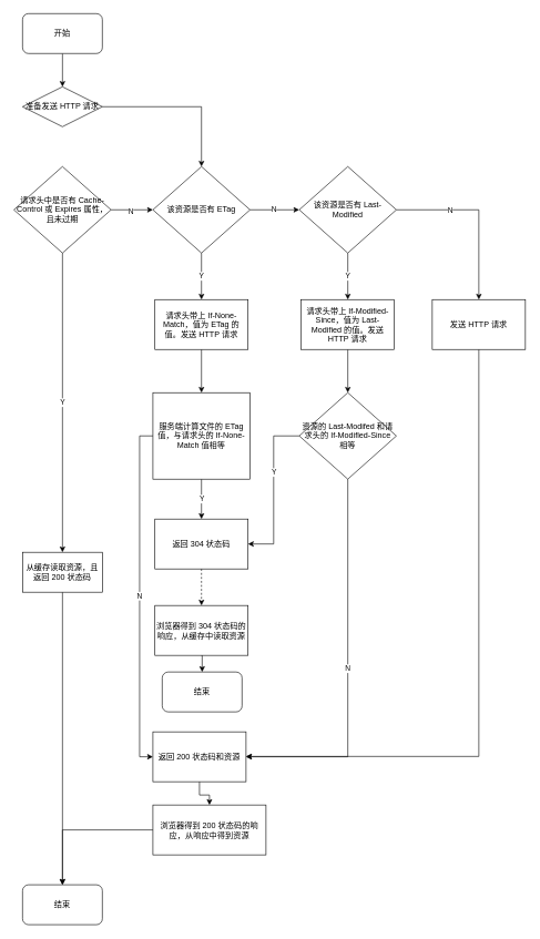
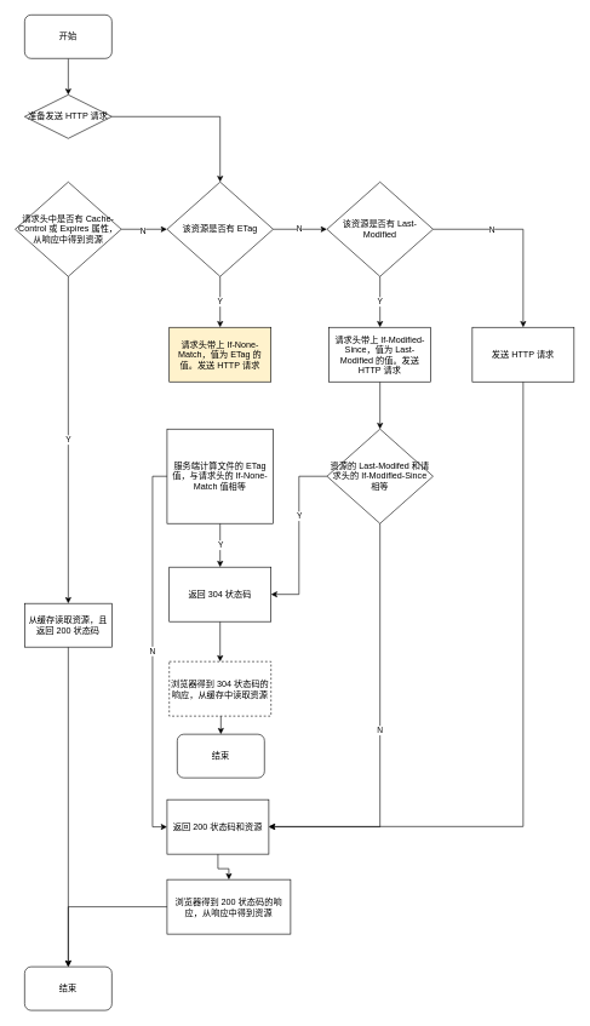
- <mxCell id="9" value="请求头中是否有 Cache-Control 或 Expires 属性，且未过期" style="rhombus;whiteSpace=wrap;html=1;" vertex="1" parent="1"><mxGeometry x="20" y="250" width="146" height="130" as="geometry" /></mxCell>
+ <mxCell id="9" value="请求头中是否有 Cache-Control 或 Expires 属性，从响应中得到资源" style="rhombus;whiteSpace=wrap;html=1;" vertex="1" parent="1"><mxGeometry x="20" y="250" width="146" height="130" as="geometry" /></mxCell>
- <mxCell id="14" value="&lt;span style=&quot;font-family: &amp;#34;helvetica&amp;#34;&quot;&gt;请求头带上 If-None-Match，值为 ETag 的值。发送 HTTP 请求&lt;/span&gt;" style="rounded=0;whiteSpace=wrap;html=1;" vertex="1" parent="1"><mxGeometry x="232" y="450" width="140" height="75" as="geometry" /></mxCell>
+ <mxCell id="14" value="&lt;span style=&quot;font-family: &amp;#34;helvetica&amp;#34;&quot;&gt;请求头带上 If-None-Match，值为 ETag 的值。发送 HTTP 请求&lt;/span&gt;" style="rounded=0;whiteSpace=wrap;html=1;fillColor=#fff2cc;" vertex="1" parent="1"><mxGeometry x="232" y="450" width="140" height="75" as="geometry" /></mxCell>
- <mxCell id="13" style="edgeStyle=orthogonalEdgeStyle;rounded=0;orthogonalLoop=1;jettySize=auto;html=1;entryX=0.5;entryY=0;entryDx=0;entryDy=0;" edge="1" parent="1" source="14" target="30"><mxGeometry relative="1" as="geometry" /></mxCell>
- <mxCell id="31" style="edgeStyle=orthogonalEdgeStyle;rounded=0;orthogonalLoop=1;jettySize=auto;html=1;entryX=0.5;entryY=0;entryDx=0;entryDy=0;dashed=1;" edge="1" parent="1" source="32" target="34"><mxGeometry relative="1" as="geometry" /></mxCell>
+ <mxCell id="31" style="edgeStyle=orthogonalEdgeStyle;rounded=0;orthogonalLoop=1;jettySize=auto;html=1;entryX=0.5;entryY=0;entryDx=0;entryDy=0;" edge="1" parent="1" source="32" target="34"><mxGeometry relative="1" as="geometry" /></mxCell>
- <mxCell id="34" value="&lt;font face=&quot;helvetica&quot;&gt;浏览器得到 304 状态码的响应，从缓存中读取资源&lt;/font&gt;" style="rounded=0;whiteSpace=wrap;html=1;" vertex="1" parent="1"><mxGeometry x="232" y="910" width="140" height="75" as="geometry" /></mxCell>
+ <mxCell id="34" value="&lt;font face=&quot;helvetica&quot;&gt;浏览器得到 304 状态码的响应，从缓存中读取资源&lt;/font&gt;" style="rounded=0;whiteSpace=wrap;html=1;dashed=1;" vertex="1" parent="1"><mxGeometry x="232" y="910" width="140" height="75" as="geometry" /></mxCell>
